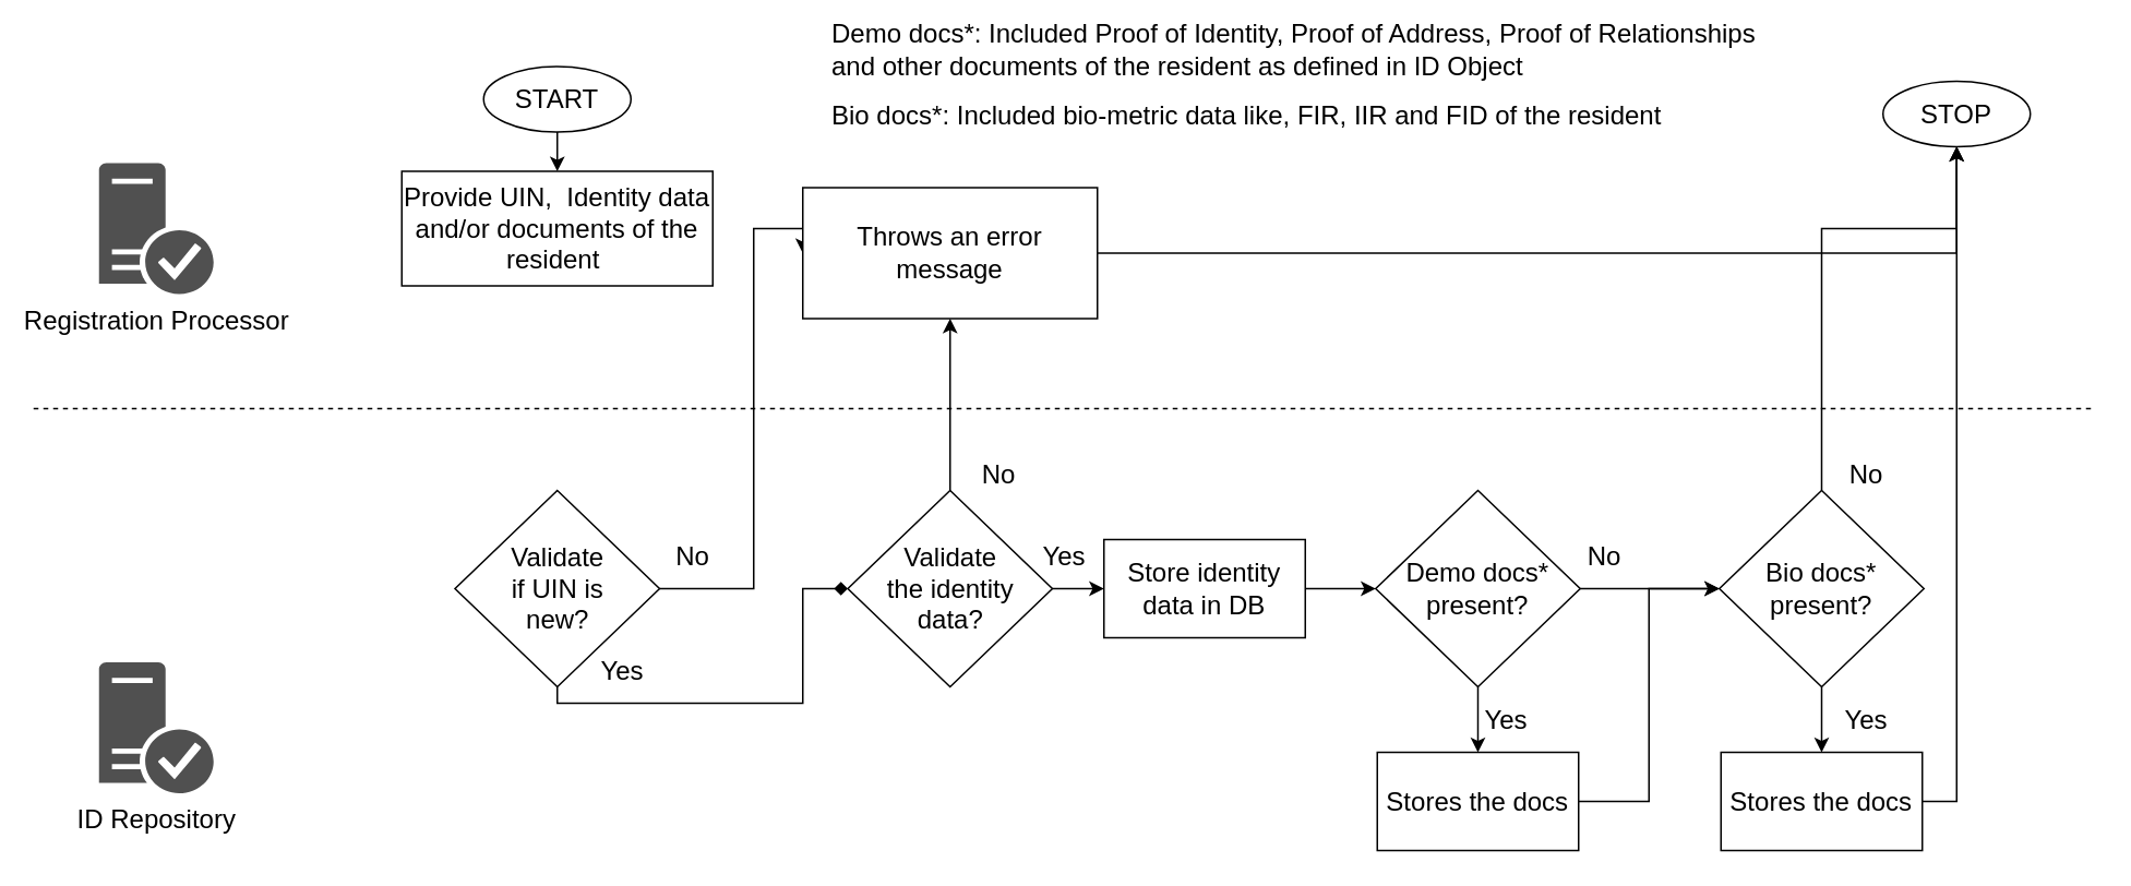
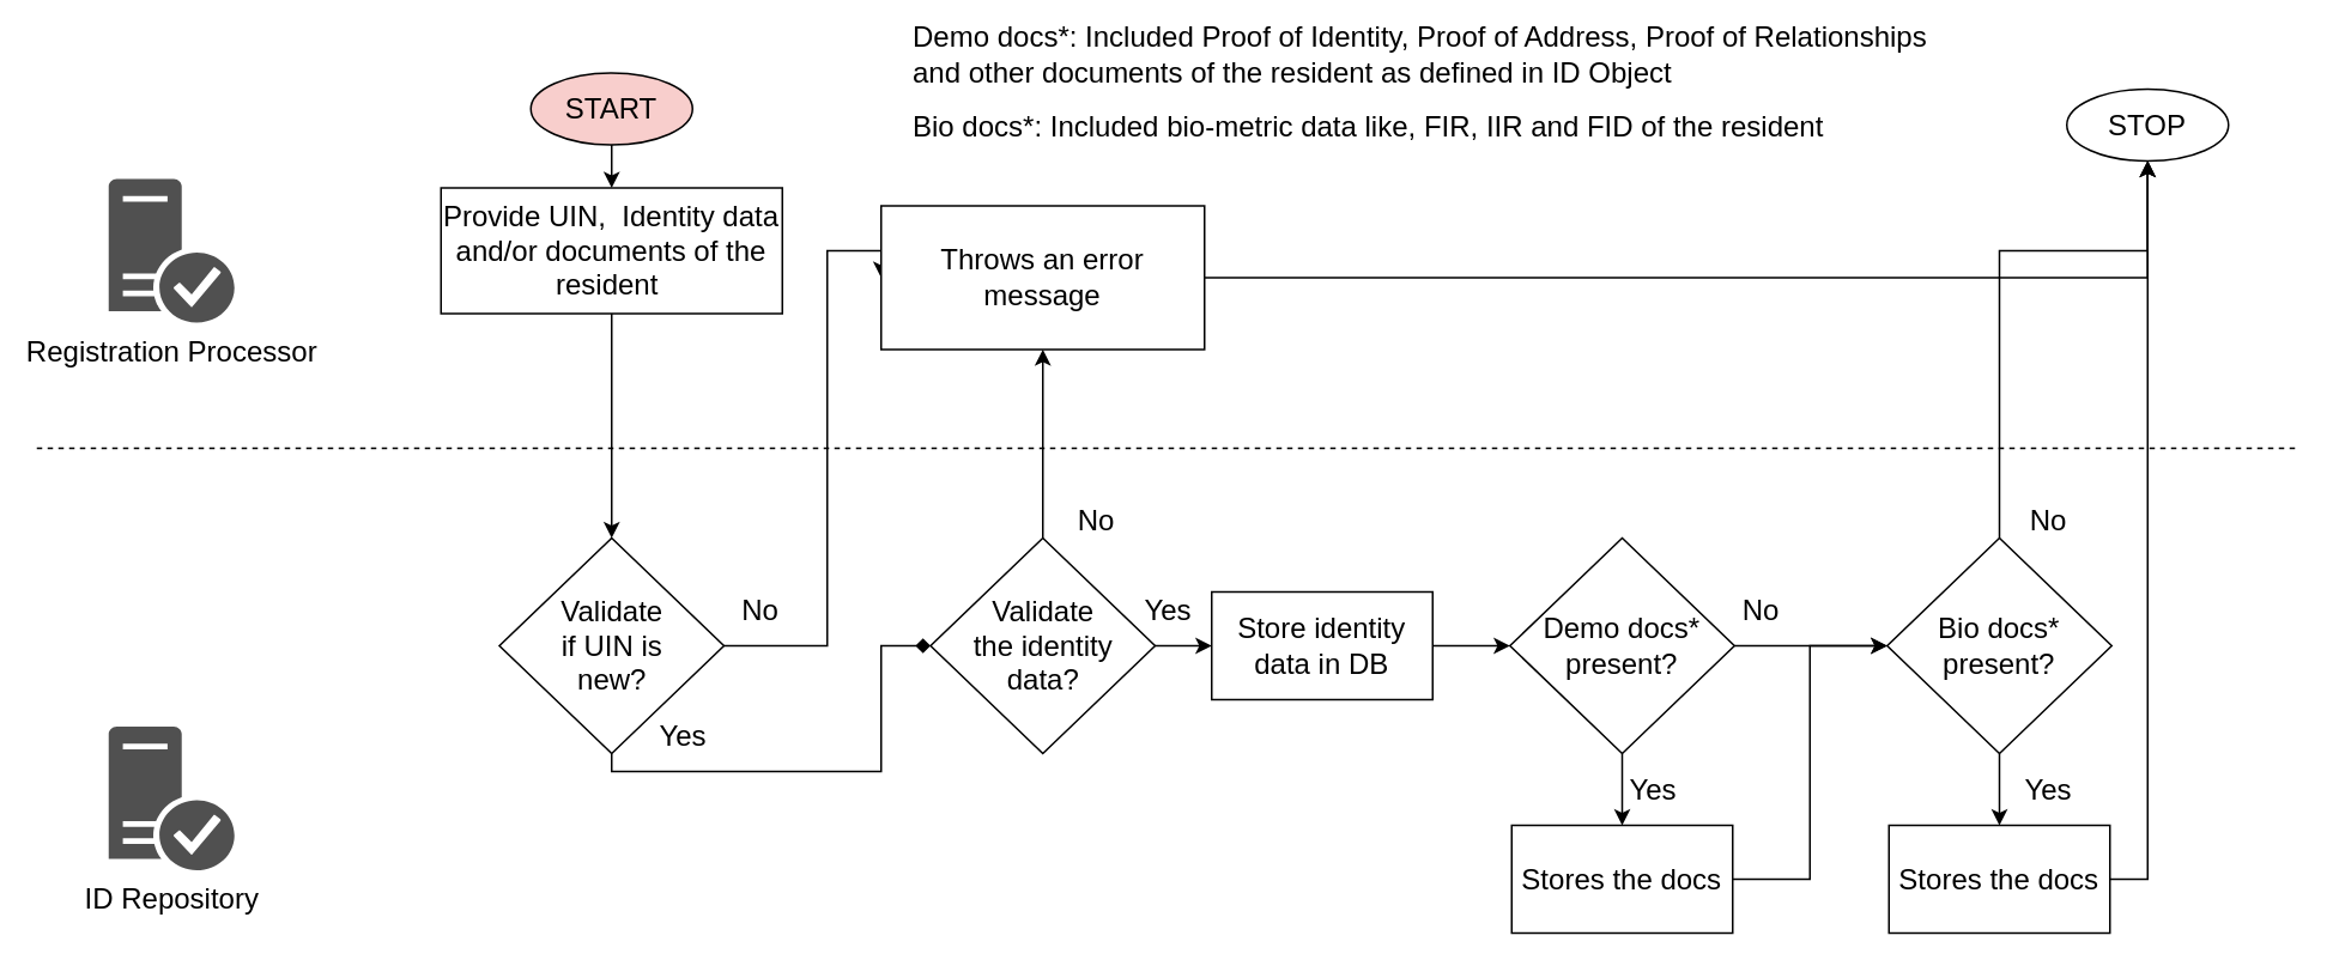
- <mxCell id="4" value="START" style="ellipse;whiteSpace=wrap;html=1;fontSize=16;" vertex="1" parent="1"><mxGeometry x="295" y="40" width="90" height="40" as="geometry" /></mxCell>
+ <mxCell id="4" value="START" style="ellipse;whiteSpace=wrap;html=1;fontSize=16;fillColor=#f8cecc;" vertex="1" parent="1"><mxGeometry x="295" y="40" width="90" height="40" as="geometry" /></mxCell>
+ <mxCell id="5" style="edgeStyle=orthogonalEdgeStyle;rounded=0;orthogonalLoop=1;jettySize=auto;html=1;exitX=0.5;exitY=1;exitDx=0;exitDy=0;fontSize=16;entryX=0.5;entryY=0;entryDx=0;entryDy=0;" edge="1" parent="1" source="6" target="10"><mxGeometry relative="1" as="geometry"><mxPoint x="340" y="329" as="targetPoint" /></mxGeometry></mxCell>
